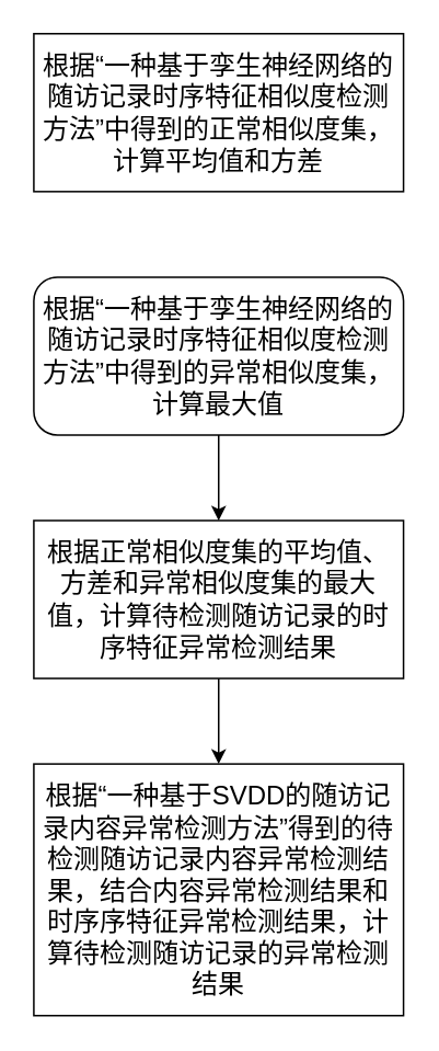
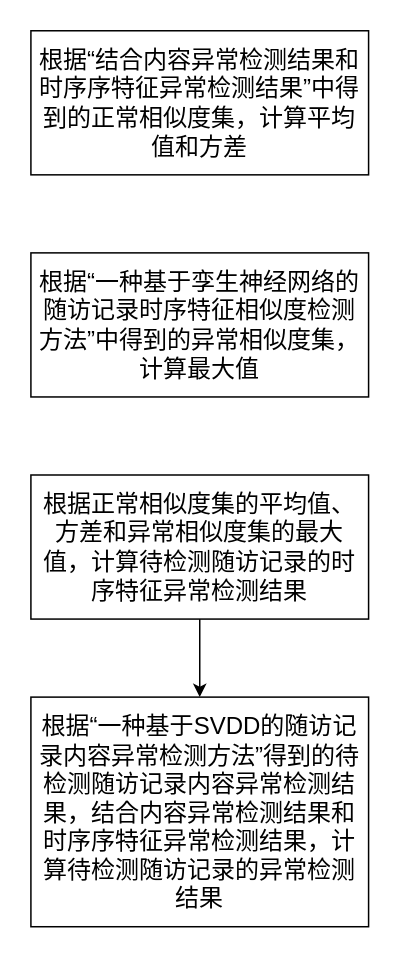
- <mxCell id="2" value="根据“一种基于孪生神经网络的随访记录时序特征相似度检测方法”中得到的正常相似度集，计算平均值和方差" style="rounded=0;whiteSpace=wrap;html=1;fontSize=16;" vertex="1" parent="1"><mxGeometry x="20" y="20" width="225" height="96" as="geometry" /></mxCell>
+ <mxCell id="2" value="根据“结合内容异常检测结果和时序序特征异常检测结果”中得到的正常相似度集，计算平均值和方差" style="rounded=0;whiteSpace=wrap;html=1;fontSize=16;" vertex="1" parent="1"><mxGeometry x="20" y="20" width="225" height="96" as="geometry" /></mxCell>
- <mxCell id="4" value="根据“一种基于孪生神经网络的随访记录时序特征相似度检测方法”中得到的异常相似度集，计算最大值" style="whiteSpace=wrap;html=1;fontSize=16;rounded=1;" vertex="1" parent="1"><mxGeometry x="20" y="168" width="225" height="96" as="geometry" /></mxCell>
+ <mxCell id="4" value="根据“一种基于孪生神经网络的随访记录时序特征相似度检测方法”中得到的异常相似度集，计算最大值" style="rounded=0;whiteSpace=wrap;html=1;fontSize=16;" vertex="1" parent="1"><mxGeometry x="20" y="168" width="225" height="96" as="geometry" /></mxCell>
- <mxCell id="3" value="" style="edgeStyle=orthogonalEdgeStyle;rounded=0;orthogonalLoop=1;jettySize=auto;html=1;fontSize=16;" edge="1" parent="1" source="4" target="6"><mxGeometry relative="1" as="geometry" /></mxCell>
